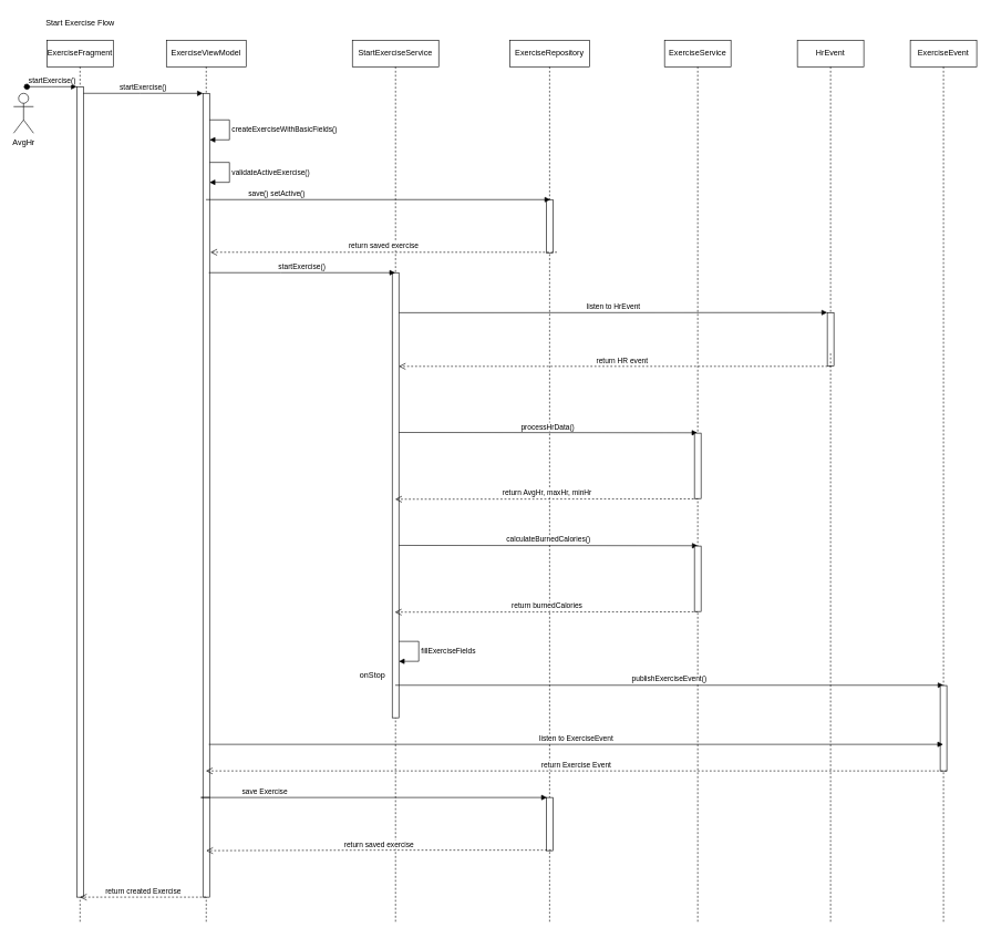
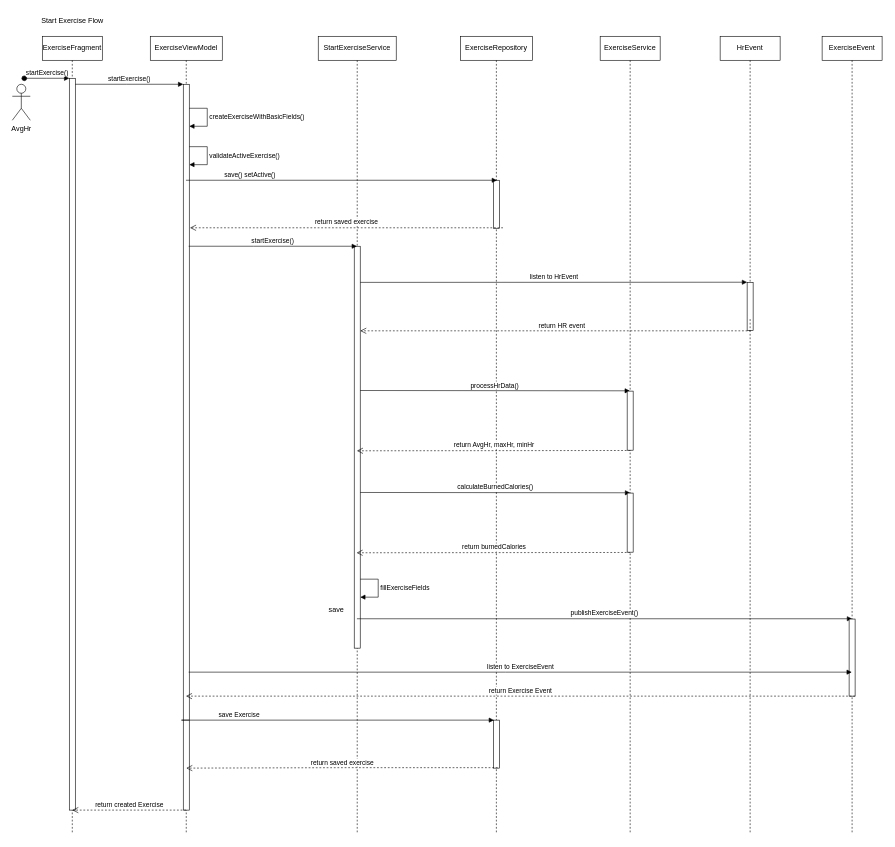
- <mxCell id="40" value="onStop" style="text;html=1;align=center;verticalAlign=middle;resizable=0;points=[];autosize=1;strokeColor=none;fillColor=none;" vertex="1" parent="1"><mxGeometry x="530" y="1001.5" width="60" height="30" as="geometry" /></mxCell>
+ <mxCell id="40" value="save" style="text;html=1;align=center;verticalAlign=middle;resizable=0;points=[];autosize=1;strokeColor=none;fillColor=none;" vertex="1" parent="1"><mxGeometry x="530" y="1001.5" width="60" height="30" as="geometry" /></mxCell>
